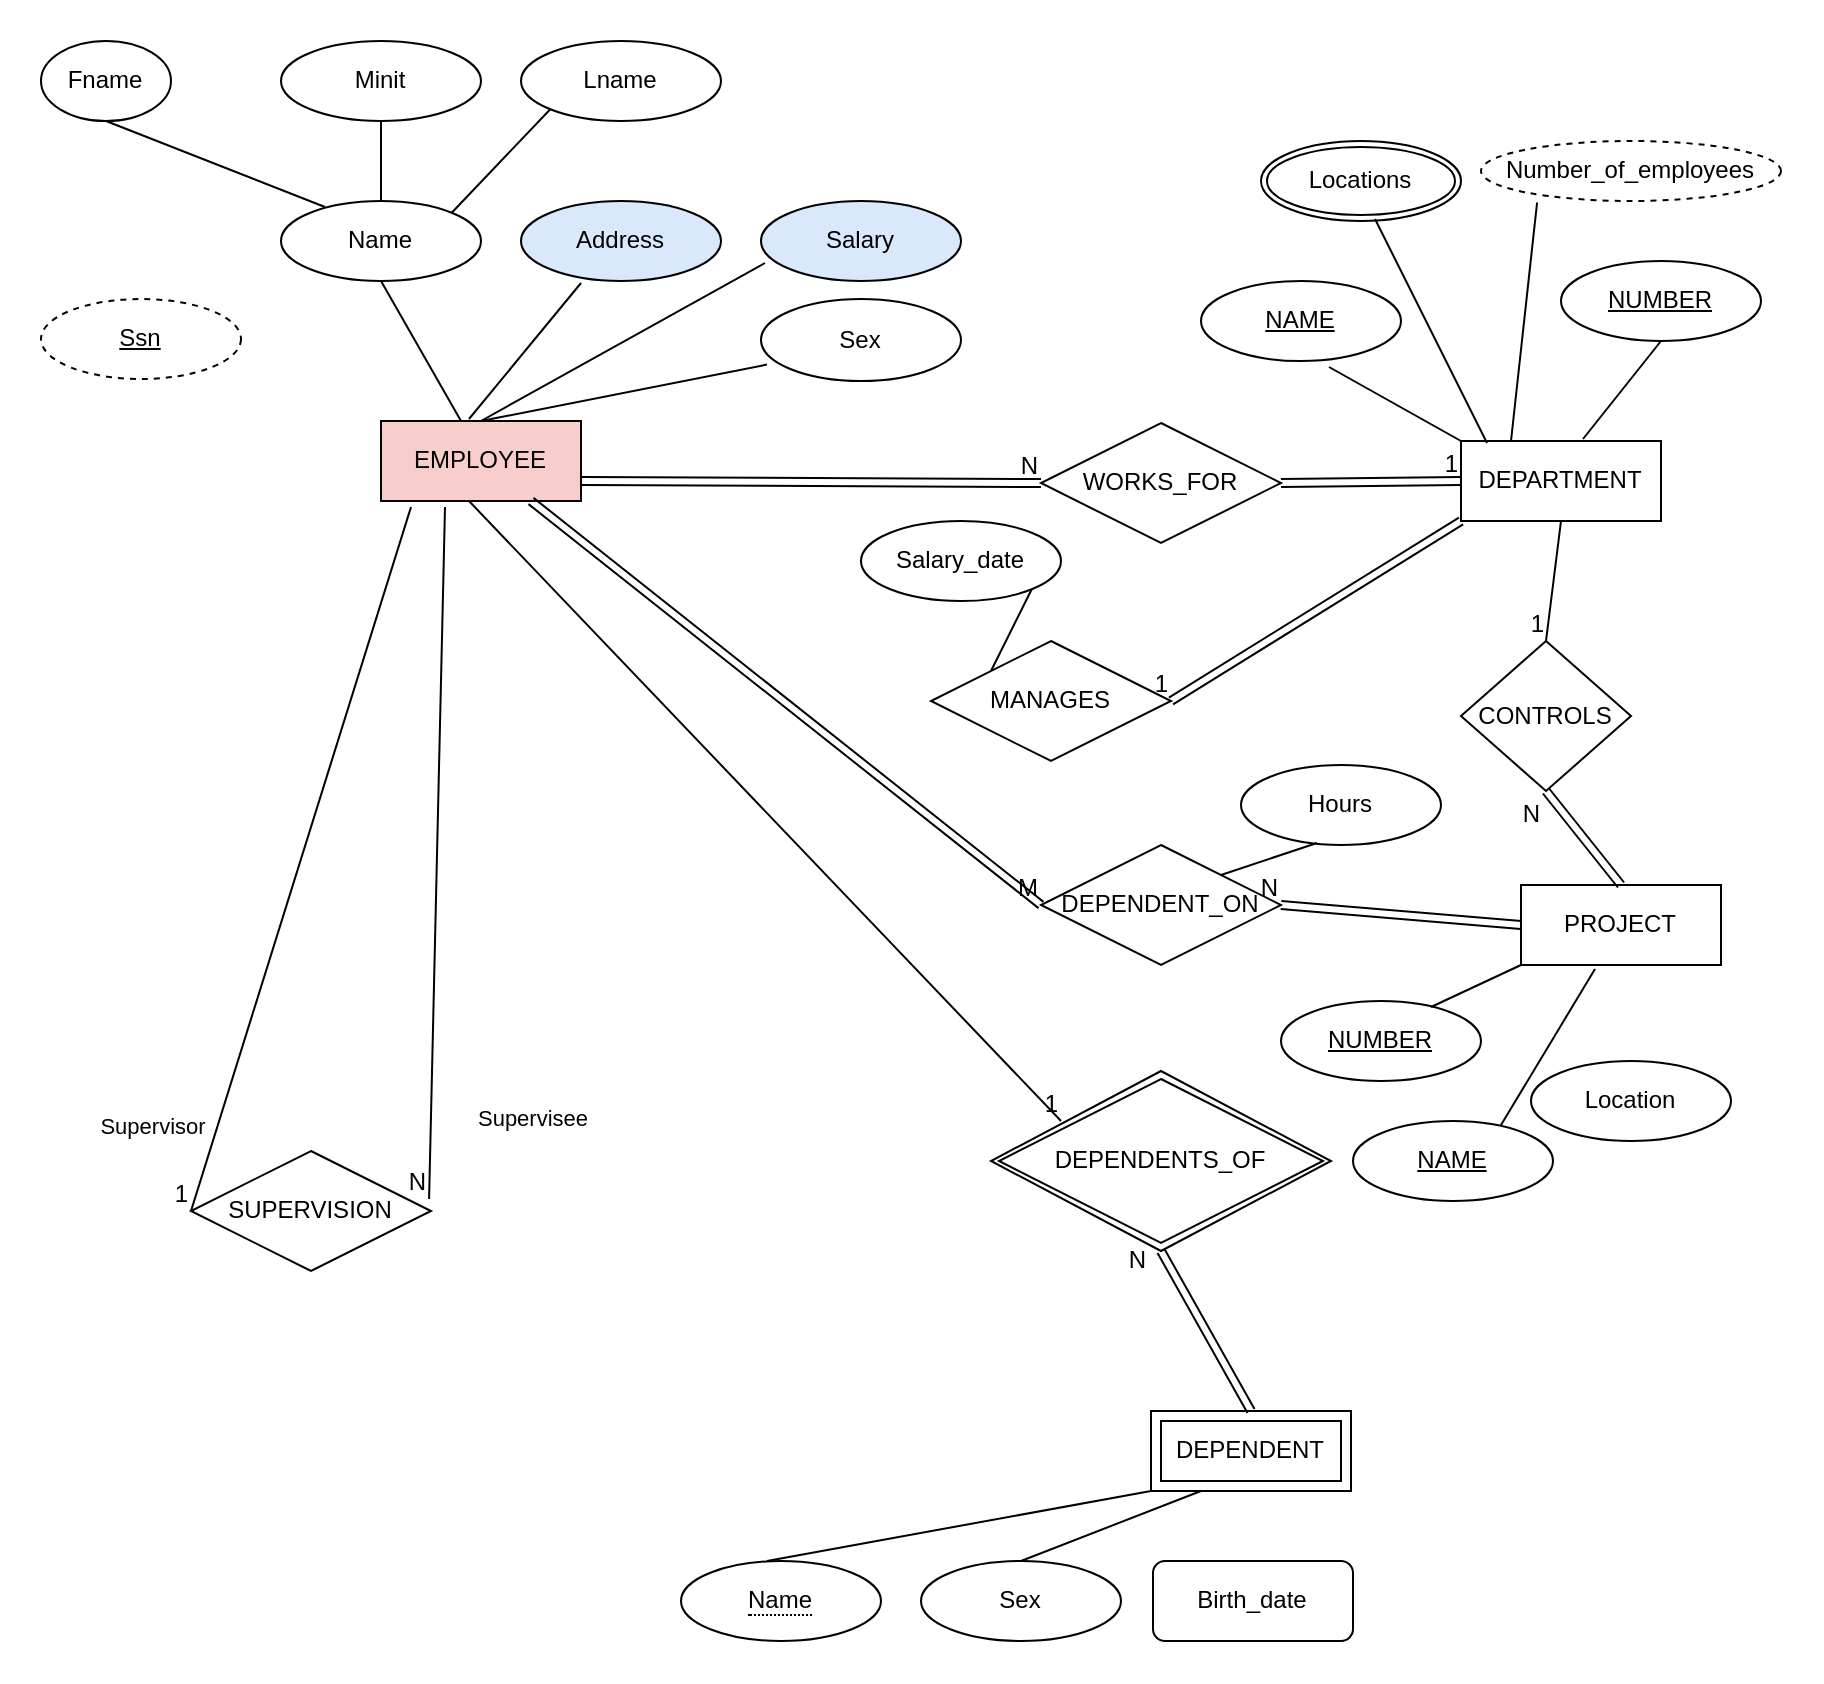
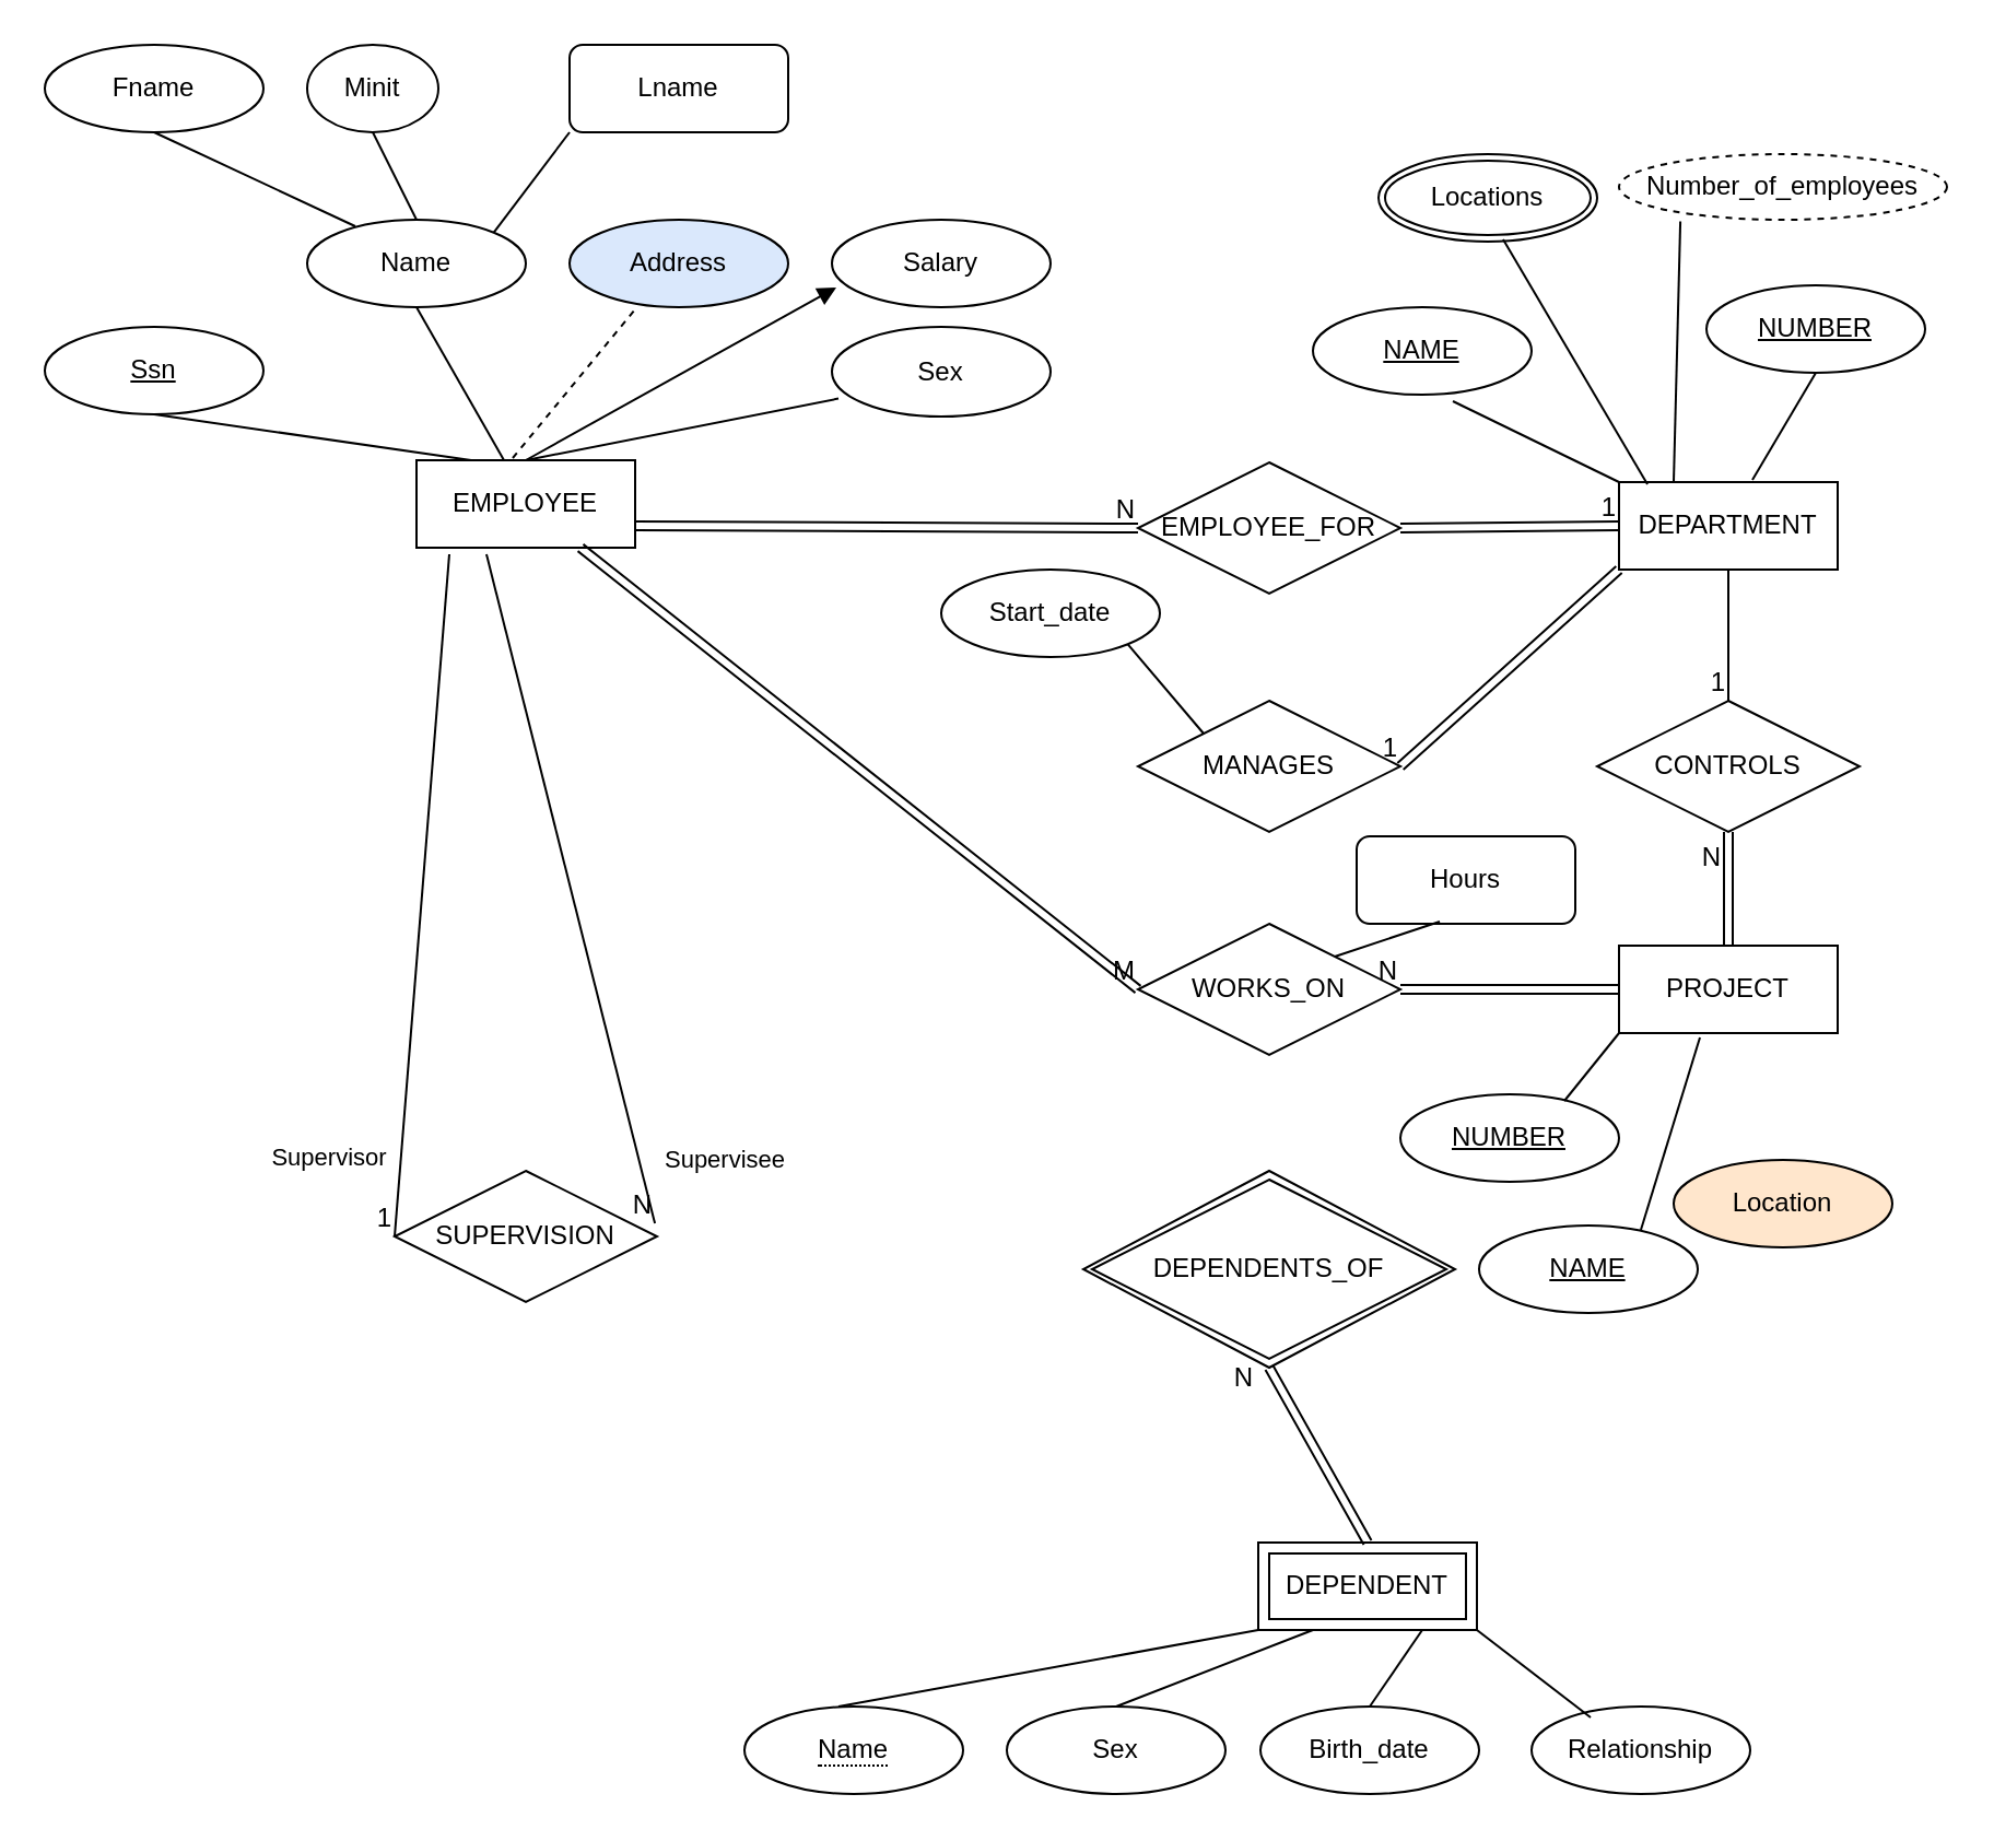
- <mxCell id="3" value="Fname" style="ellipse;whiteSpace=wrap;html=1;align=center;" vertex="1" parent="1"><mxGeometry x="20" y="20" width="65" height="40" as="geometry" /></mxCell>
+ <mxCell id="3" value="Fname" style="ellipse;whiteSpace=wrap;html=1;align=center;" vertex="1" parent="1"><mxGeometry y="20" width="100" height="40" as="geometry" x="20" /></mxCell>
- <mxCell id="9" value="Minit" style="ellipse;whiteSpace=wrap;html=1;align=center;" vertex="1" parent="1"><mxGeometry x="140" y="20" width="100" height="40" as="geometry" /></mxCell>
+ <mxCell id="9" value="Minit" style="ellipse;whiteSpace=wrap;html=1;align=center;" vertex="1" parent="1"><mxGeometry x="140" y="20" width="60" height="40" as="geometry" /></mxCell>
- <mxCell id="4" value="Lname" style="ellipse;whiteSpace=wrap;html=1;align=center;" vertex="1" parent="1"><mxGeometry x="260" y="20" width="100" height="40" as="geometry" /></mxCell>
+ <mxCell id="4" value="Lname" style="whiteSpace=wrap;html=1;align=center;rounded=1;" vertex="1" parent="1"><mxGeometry x="260" y="20" width="100" height="40" as="geometry" /></mxCell>
- <mxCell id="6" value="Salary" style="ellipse;whiteSpace=wrap;html=1;align=center;fillColor=#dae8fc;" vertex="1" parent="1"><mxGeometry x="380" width="100" height="40" as="geometry" y="100" /></mxCell>
+ <mxCell id="6" value="Salary" style="ellipse;whiteSpace=wrap;html=1;align=center;" vertex="1" parent="1"><mxGeometry x="380" width="100" height="40" as="geometry" y="100" /></mxCell>
- <mxCell id="13" value="" style="endArrow=none;html=1;rounded=0;exitX=0.5;exitY=0;exitDx=0;exitDy=0;entryX=0.02;entryY=0.775;entryDx=0;entryDy=0;entryPerimeter=0;" edge="1" parent="1" source="2" target="6"><mxGeometry width="50" height="50" relative="1" as="geometry"><mxPoint x="420" y="170" as="sourcePoint" /><mxPoint x="470" y="120" as="targetPoint" /></mxGeometry></mxCell>
+ <mxCell id="13" value="" style="endArrow=block;html=1;rounded=0;exitX=0.5;exitY=0;exitDx=0;exitDy=0;entryX=0.02;entryY=0.775;entryDx=0;entryDy=0;entryPerimeter=0;" edge="1" parent="1" source="2" target="6"><mxGeometry width="50" height="50" relative="1" as="geometry"><mxPoint x="420" y="170" as="sourcePoint" /><mxPoint x="470" y="120" as="targetPoint" /></mxGeometry></mxCell>
- <mxCell id="10" value="Ssn" style="ellipse;whiteSpace=wrap;html=1;align=center;fontStyle=4;dashed=1;" vertex="1" parent="1"><mxGeometry y="149" width="100" height="40" as="geometry" x="20" /></mxCell>
+ <mxCell id="10" value="Ssn" style="ellipse;whiteSpace=wrap;html=1;align=center;fontStyle=4;" vertex="1" parent="1"><mxGeometry y="149" width="100" height="40" as="geometry" x="20" /></mxCell>
- <mxCell id="14" value="" style="endArrow=none;html=1;rounded=0;exitX=0.44;exitY=-0.025;exitDx=0;exitDy=0;exitPerimeter=0;entryX=0.3;entryY=1.025;entryDx=0;entryDy=0;entryPerimeter=0;" edge="1" parent="1" source="2" target="7"><mxGeometry width="50" height="50" relative="1" as="geometry"><mxPoint x="420" y="170" as="sourcePoint" /><mxPoint x="470" y="120" as="targetPoint" /></mxGeometry></mxCell>
+ <mxCell id="14" value="" style="endArrow=none;html=1;rounded=0;exitX=0.44;exitY=-0.025;exitDx=0;exitDy=0;exitPerimeter=0;entryX=0.3;entryY=1.025;entryDx=0;entryDy=0;entryPerimeter=0;dashed=1;" edge="1" parent="1" source="2" target="7"><mxGeometry width="50" height="50" relative="1" as="geometry"><mxPoint x="420" y="170" as="sourcePoint" /><mxPoint x="470" y="120" as="targetPoint" /></mxGeometry></mxCell>
+ <mxCell id="11" value="" style="endArrow=none;html=1;rounded=0;exitX=0.25;exitY=0;exitDx=0;exitDy=0;entryX=0.5;entryY=1;entryDx=0;entryDy=0;" edge="1" parent="1" source="2" target="10"><mxGeometry width="50" height="50" relative="1" as="geometry"><mxPoint x="420" y="290" as="sourcePoint" /><mxPoint x="470" y="240" as="targetPoint" /></mxGeometry></mxCell>
- <mxCell id="2" value="EMPLOYEE" style="whiteSpace=wrap;html=1;align=center;fillColor=#f8cecc;" vertex="1" parent="1"><mxGeometry x="190" y="210" width="100" height="40" as="geometry" /></mxCell>
+ <mxCell id="2" value="EMPLOYEE" style="whiteSpace=wrap;html=1;align=center;" vertex="1" parent="1"><mxGeometry x="190" y="210" width="100" height="40" as="geometry" /></mxCell>
- <mxCell id="22" value="DEPARTMENT" style="whiteSpace=wrap;html=1;align=center;" vertex="1" parent="1"><mxGeometry x="730" y="220" width="100" height="40" as="geometry" /></mxCell>
+ <mxCell id="22" value="DEPARTMENT" style="whiteSpace=wrap;html=1;align=center;" vertex="1" parent="1"><mxGeometry x="740" y="220" width="100" height="40" as="geometry" /></mxCell>
- <mxCell id="19" value="WORKS_FOR" style="shape=rhombus;perimeter=rhombusPerimeter;whiteSpace=wrap;html=1;align=center;" vertex="1" parent="1"><mxGeometry x="520" y="211" width="120" height="60" as="geometry" /></mxCell>
+ <mxCell id="19" value="EMPLOYEE_FOR" style="shape=rhombus;perimeter=rhombusPerimeter;whiteSpace=wrap;html=1;align=center;" vertex="1" parent="1"><mxGeometry x="520" y="211" width="120" height="60" as="geometry" /></mxCell>
- <mxCell id="36" value="Salary_date" style="ellipse;whiteSpace=wrap;html=1;align=center;" vertex="1" parent="1"><mxGeometry x="430" y="260" width="100" height="40" as="geometry" /></mxCell>
+ <mxCell id="36" value="Start_date" style="ellipse;whiteSpace=wrap;html=1;align=center;" vertex="1" parent="1"><mxGeometry x="430" y="260" width="100" height="40" as="geometry" /></mxCell>
- <mxCell id="33" value="MANAGES" style="shape=rhombus;perimeter=rhombusPerimeter;whiteSpace=wrap;html=1;align=center;" vertex="1" parent="1"><mxGeometry x="465" y="320" width="120" height="60" as="geometry" /></mxCell>
+ <mxCell id="33" value="MANAGES" style="shape=rhombus;perimeter=rhombusPerimeter;whiteSpace=wrap;html=1;align=center;" vertex="1" parent="1"><mxGeometry x="520" y="320" width="120" height="60" as="geometry" /></mxCell>
- <mxCell id="46" value="CONTROLS" style="shape=rhombus;perimeter=rhombusPerimeter;whiteSpace=wrap;html=1;align=center;" vertex="1" parent="1"><mxGeometry x="730" y="320" width="85" height="75" as="geometry" /></mxCell>
+ <mxCell id="46" value="CONTROLS" style="shape=rhombus;perimeter=rhombusPerimeter;whiteSpace=wrap;html=1;align=center;" vertex="1" parent="1"><mxGeometry x="730" y="320" width="120" height="60" as="geometry" /></mxCell>
- <mxCell id="41" value="Hours" style="ellipse;whiteSpace=wrap;html=1;align=center;" vertex="1" parent="1"><mxGeometry x="620" y="382" width="100" height="40" as="geometry" /></mxCell>
+ <mxCell id="41" value="Hours" style="whiteSpace=wrap;html=1;align=center;rounded=1;" vertex="1" parent="1"><mxGeometry x="620" y="382" width="100" height="40" as="geometry" /></mxCell>
- <mxCell id="57" value="" style="endArrow=none;html=1;rounded=0;entryX=0.206;entryY=0.278;entryDx=0;entryDy=0;exitX=0.44;exitY=1;exitDx=0;exitDy=0;exitPerimeter=0;entryPerimeter=0;" edge="1" parent="1" source="2" target="56"><mxGeometry relative="1" as="geometry"><mxPoint x="360" y="530" as="sourcePoint" /><mxPoint x="520" y="530" as="targetPoint" /></mxGeometry></mxCell>
- <mxCell id="58" value="1" style="resizable=0;html=1;whiteSpace=wrap;align=right;verticalAlign=bottom;" connectable="0" vertex="1" parent="57"><mxGeometry x="1" relative="1" as="geometry" /></mxCell>
- <mxCell id="38" value="DEPENDENT_ON" style="shape=rhombus;perimeter=rhombusPerimeter;whiteSpace=wrap;html=1;align=center;" vertex="1" parent="1"><mxGeometry x="520" y="422" width="120" height="60" as="geometry" /></mxCell>
+ <mxCell id="38" value="WORKS_ON" style="shape=rhombus;perimeter=rhombusPerimeter;whiteSpace=wrap;html=1;align=center;" vertex="1" parent="1"><mxGeometry x="520" y="422" width="120" height="60" as="geometry" /></mxCell>
- <mxCell id="43" value="PROJECT" style="whiteSpace=wrap;html=1;align=center;" vertex="1" parent="1"><mxGeometry x="760" y="442" width="100" height="40" as="geometry" /></mxCell>
+ <mxCell id="43" value="PROJECT" style="whiteSpace=wrap;html=1;align=center;" vertex="1" parent="1"><mxGeometry x="740" y="432" width="100" height="40" as="geometry" /></mxCell>
- <mxCell id="53" value="Location" style="ellipse;whiteSpace=wrap;html=1;align=center;" vertex="1" parent="1"><mxGeometry x="765" y="530" width="100" height="40" as="geometry" /></mxCell>
+ <mxCell id="53" value="Location" style="ellipse;whiteSpace=wrap;html=1;align=center;fillColor=#ffe6cc;" vertex="1" parent="1"><mxGeometry x="765" y="530" width="100" height="40" as="geometry" /></mxCell>
- <mxCell id="59" value="SUPERVISION" style="shape=rhombus;perimeter=rhombusPerimeter;whiteSpace=wrap;html=1;align=center;" vertex="1" parent="1"><mxGeometry x="95" y="575" width="120" height="60" as="geometry" /></mxCell>
+ <mxCell id="59" value="SUPERVISION" style="shape=rhombus;perimeter=rhombusPerimeter;whiteSpace=wrap;html=1;align=center;" vertex="1" parent="1"><mxGeometry x="180" y="535" width="120" height="60" as="geometry" /></mxCell>
+ <mxCell id="74" value="" style="endArrow=none;html=1;rounded=0;entryX=0.75;entryY=1;entryDx=0;entryDy=0;exitX=0.5;exitY=0;exitDx=0;exitDy=0;" edge="1" parent="1" source="70" target="66"><mxGeometry relative="1" as="geometry"><mxPoint x="370" y="620" as="sourcePoint" /><mxPoint x="530" y="620" as="targetPoint" /></mxGeometry></mxCell>
+ <mxCell id="73" value="" style="endArrow=none;html=1;rounded=0;entryX=1;entryY=1;entryDx=0;entryDy=0;exitX=0.27;exitY=0.125;exitDx=0;exitDy=0;exitPerimeter=0;" edge="1" parent="1" source="72" target="66"><mxGeometry relative="1" as="geometry"><mxPoint x="370" y="620" as="sourcePoint" /><mxPoint x="530" y="620" as="targetPoint" /></mxGeometry></mxCell>
- <mxCell id="70" value="Birth_date" style="whiteSpace=wrap;html=1;align=center;rounded=1;" vertex="1" parent="1"><mxGeometry x="576" y="780" width="100" height="40" as="geometry" /></mxCell>
+ <mxCell id="70" value="Birth_date" style="ellipse;whiteSpace=wrap;html=1;align=center;" vertex="1" parent="1"><mxGeometry x="576" y="780" width="100" height="40" as="geometry" /></mxCell>
+ <mxCell id="72" value="Relationship" style="ellipse;whiteSpace=wrap;html=1;align=center;" vertex="1" parent="1"><mxGeometry x="700" y="780" width="100" height="40" as="geometry" /></mxCell>
